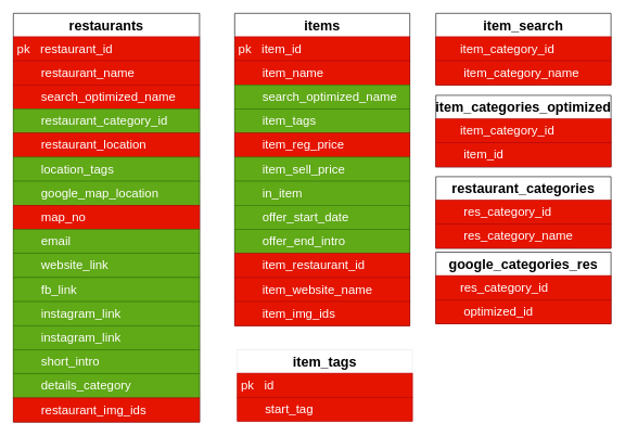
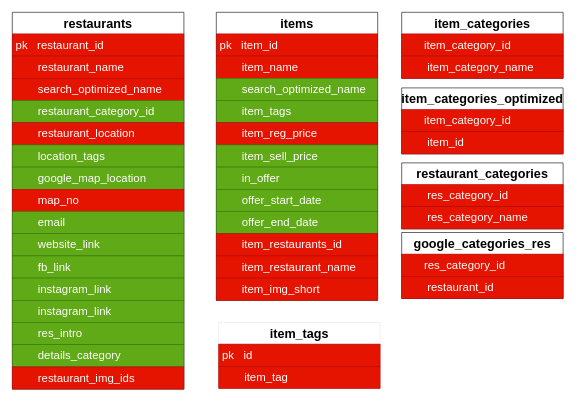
- <mxCell id="34" value="item_search" style="swimlane;fontStyle=1;align=center;verticalAlign=middle;childLayout=stackLayout;horizontal=1;startSize=34;horizontalStack=0;resizeParent=1;resizeParentMax=0;resizeLast=0;collapsible=1;marginBottom=0;strokeWidth=1;fontSize=21;labelBackgroundColor=none;strokeColor=#000000;swimlaneLine=0;fillColor=default;" vertex="1" parent="1"><mxGeometry x="669" y="20" width="269" height="110" as="geometry"><mxRectangle x="668" y="39" width="260" height="36" as="alternateBounds" /></mxGeometry></mxCell>
+ <mxCell id="34" value="item_categories" style="swimlane;fontStyle=1;align=center;verticalAlign=middle;childLayout=stackLayout;horizontal=1;startSize=34;horizontalStack=0;resizeParent=1;resizeParentMax=0;resizeLast=0;collapsible=1;marginBottom=0;strokeWidth=1;fontSize=21;labelBackgroundColor=none;strokeColor=#000000;swimlaneLine=0;fillColor=default;" vertex="1" parent="1"><mxGeometry x="669" y="20" width="269" height="110" as="geometry"><mxRectangle x="668" y="39" width="260" height="36" as="alternateBounds" /></mxGeometry></mxCell>
- <mxCell id="28" value="       in_item" style="text;strokeColor=#2D7600;fillColor=#60a917;align=left;verticalAlign=top;spacingLeft=4;spacingRight=4;overflow=hidden;rotatable=0;points=[[0,0.5],[1,0.5]];portConstraint=eastwest;labelBackgroundColor=none;fontColor=#ffffff;strokeWidth=1;fontSize=19;" vertex="1" parent="20"><mxGeometry y="258" width="269" height="37" as="geometry" /></mxCell>
+ <mxCell id="28" value="       in_offer" style="text;strokeColor=#2D7600;fillColor=#60a917;align=left;verticalAlign=top;spacingLeft=4;spacingRight=4;overflow=hidden;rotatable=0;points=[[0,0.5],[1,0.5]];portConstraint=eastwest;labelBackgroundColor=none;fontColor=#ffffff;strokeWidth=1;fontSize=19;" vertex="1" parent="20"><mxGeometry y="258" width="269" height="37" as="geometry" /></mxCell>
- <mxCell id="30" value="       offer_end_intro" style="text;strokeColor=#2D7600;fillColor=#60a917;align=left;verticalAlign=top;spacingLeft=4;spacingRight=4;overflow=hidden;rotatable=0;points=[[0,0.5],[1,0.5]];portConstraint=eastwest;labelBackgroundColor=none;fontColor=#ffffff;strokeWidth=1;fontSize=19;" vertex="1" parent="20"><mxGeometry y="332" width="269" height="37" as="geometry" /></mxCell>
+ <mxCell id="30" value="       offer_end_date" style="text;strokeColor=#2D7600;fillColor=#60a917;align=left;verticalAlign=top;spacingLeft=4;spacingRight=4;overflow=hidden;rotatable=0;points=[[0,0.5],[1,0.5]];portConstraint=eastwest;labelBackgroundColor=none;fontColor=#ffffff;strokeWidth=1;fontSize=19;" vertex="1" parent="20"><mxGeometry y="332" width="269" height="37" as="geometry" /></mxCell>
- <mxCell id="31" value="       item_restaurant_id" style="text;strokeColor=#B20000;fillColor=#e51400;align=left;verticalAlign=top;spacingLeft=4;spacingRight=4;overflow=hidden;rotatable=0;points=[[0,0.5],[1,0.5]];portConstraint=eastwest;labelBackgroundColor=none;fontColor=#ffffff;strokeWidth=1;fontSize=19;" vertex="1" parent="20"><mxGeometry y="369" width="269" height="37" as="geometry" /></mxCell>
+ <mxCell id="31" value="       item_restaurants_id" style="text;strokeColor=#B20000;fillColor=#e51400;align=left;verticalAlign=top;spacingLeft=4;spacingRight=4;overflow=hidden;rotatable=0;points=[[0,0.5],[1,0.5]];portConstraint=eastwest;labelBackgroundColor=none;fontColor=#ffffff;strokeWidth=1;fontSize=19;" vertex="1" parent="20"><mxGeometry y="369" width="269" height="37" as="geometry" /></mxCell>
- <mxCell id="32" value="       item_website_name" style="text;strokeColor=#B20000;fillColor=#e51400;align=left;verticalAlign=top;spacingLeft=4;spacingRight=4;overflow=hidden;rotatable=0;points=[[0,0.5],[1,0.5]];portConstraint=eastwest;labelBackgroundColor=none;fontColor=#ffffff;strokeWidth=1;fontSize=19;" vertex="1" parent="20"><mxGeometry y="406" width="269" height="37" as="geometry" /></mxCell>
+ <mxCell id="32" value="       item_restaurant_name" style="text;strokeColor=#B20000;fillColor=#e51400;align=left;verticalAlign=top;spacingLeft=4;spacingRight=4;overflow=hidden;rotatable=0;points=[[0,0.5],[1,0.5]];portConstraint=eastwest;labelBackgroundColor=none;fontColor=#ffffff;strokeWidth=1;fontSize=19;" vertex="1" parent="20"><mxGeometry y="406" width="269" height="37" as="geometry" /></mxCell>
- <mxCell id="41" value="       optimized_id" style="text;strokeColor=#B20000;fillColor=#e51400;align=left;verticalAlign=top;spacingLeft=4;spacingRight=4;overflow=hidden;rotatable=0;points=[[0,0.5],[1,0.5]];portConstraint=eastwest;labelBackgroundColor=none;fontColor=#ffffff;strokeWidth=1;fontSize=19;" vertex="1" parent="38"><mxGeometry y="73" width="269" height="37" as="geometry" /></mxCell>
+ <mxCell id="41" value="       restaurant_id" style="text;strokeColor=#B20000;fillColor=#e51400;align=left;verticalAlign=top;spacingLeft=4;spacingRight=4;overflow=hidden;rotatable=0;points=[[0,0.5],[1,0.5]];portConstraint=eastwest;labelBackgroundColor=none;fontColor=#ffffff;strokeWidth=1;fontSize=19;" vertex="1" parent="38"><mxGeometry y="73" width="269" height="37" as="geometry" /></mxCell>
- <mxCell id="33" value="       item_img_ids&#10;" style="text;strokeColor=#B20000;fillColor=#e51400;align=left;verticalAlign=top;spacingLeft=4;spacingRight=4;overflow=hidden;rotatable=0;points=[[0,0.5],[1,0.5]];portConstraint=eastwest;labelBackgroundColor=none;fontColor=#ffffff;strokeWidth=1;fontSize=19;" vertex="1" parent="20"><mxGeometry y="443" width="269" height="37" as="geometry" /></mxCell>
+ <mxCell id="33" value="       item_img_short&#10;" style="text;strokeColor=#B20000;fillColor=#e51400;align=left;verticalAlign=top;spacingLeft=4;spacingRight=4;overflow=hidden;rotatable=0;points=[[0,0.5],[1,0.5]];portConstraint=eastwest;labelBackgroundColor=none;fontColor=#ffffff;strokeWidth=1;fontSize=19;" vertex="1" parent="20"><mxGeometry y="443" width="269" height="37" as="geometry" /></mxCell>
- <mxCell id="17" value="       short_intro" style="text;strokeColor=#2D7600;fillColor=#60a917;align=left;verticalAlign=top;spacingLeft=4;spacingRight=4;overflow=hidden;rotatable=0;points=[[0,0.5],[1,0.5]];portConstraint=eastwest;labelBackgroundColor=none;fontColor=#ffffff;strokeWidth=1;fontSize=19;" vertex="1" parent="2"><mxGeometry y="517" width="286" height="37" as="geometry" /></mxCell>
+ <mxCell id="17" value="       res_intro" style="text;strokeColor=#2D7600;fillColor=#60a917;align=left;verticalAlign=top;spacingLeft=4;spacingRight=4;overflow=hidden;rotatable=0;points=[[0,0.5],[1,0.5]];portConstraint=eastwest;labelBackgroundColor=none;fontColor=#ffffff;strokeWidth=1;fontSize=19;" vertex="1" parent="2"><mxGeometry y="517" width="286" height="37" as="geometry" /></mxCell>
- <mxCell id="53" value="       start_tag" style="text;strokeColor=#B20000;fillColor=#e51400;align=left;verticalAlign=top;spacingLeft=4;spacingRight=4;overflow=hidden;rotatable=0;points=[[0,0.5],[1,0.5]];portConstraint=eastwest;labelBackgroundColor=none;fontColor=#ffffff;strokeWidth=1;fontSize=19;" vertex="1" parent="50"><mxGeometry y="73" width="269" height="37" as="geometry" /></mxCell>
+ <mxCell id="53" value="       item_tag" style="text;strokeColor=#B20000;fillColor=#e51400;align=left;verticalAlign=top;spacingLeft=4;spacingRight=4;overflow=hidden;rotatable=0;points=[[0,0.5],[1,0.5]];portConstraint=eastwest;labelBackgroundColor=none;fontColor=#ffffff;strokeWidth=1;fontSize=19;" vertex="1" parent="50"><mxGeometry y="73" width="269" height="37" as="geometry" /></mxCell>
